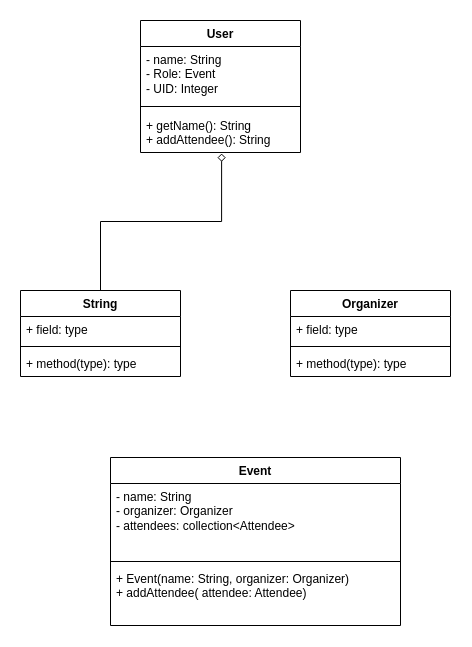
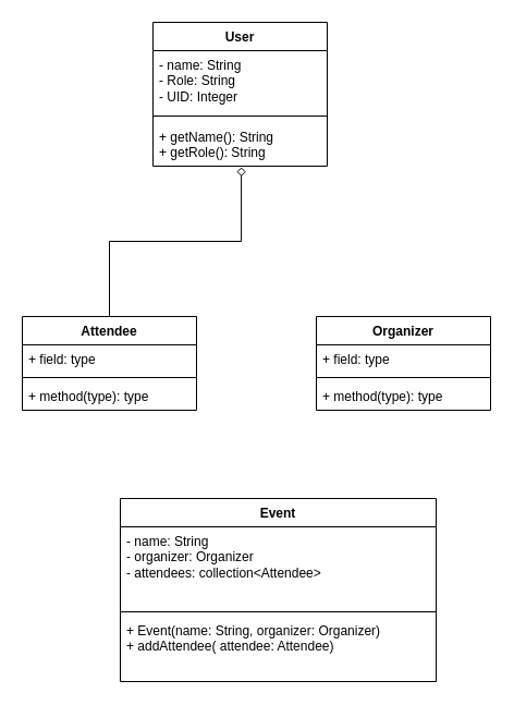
- <mxCell id="3" value="- name: String&lt;br&gt;- Role: Event&lt;br&gt;- UID: Integer" style="text;strokeColor=none;fillColor=none;align=left;verticalAlign=top;spacingLeft=4;spacingRight=4;overflow=hidden;rotatable=0;points=[[0,0.5],[1,0.5]];portConstraint=eastwest;whiteSpace=wrap;html=1;" parent="2" vertex="1"><mxGeometry y="26" width="160" height="54" as="geometry" /></mxCell>
+ <mxCell id="3" value="- name: String&lt;br&gt;- Role: String&lt;br&gt;- UID: Integer" style="text;strokeColor=none;fillColor=none;align=left;verticalAlign=top;spacingLeft=4;spacingRight=4;overflow=hidden;rotatable=0;points=[[0,0.5],[1,0.5]];portConstraint=eastwest;whiteSpace=wrap;html=1;" parent="2" vertex="1"><mxGeometry y="26" width="160" height="54" as="geometry" /></mxCell>
- <mxCell id="5" value="+ getName(): String&lt;br&gt;+ addAttendee(): String" style="text;strokeColor=none;fillColor=none;align=left;verticalAlign=top;spacingLeft=4;spacingRight=4;overflow=hidden;rotatable=0;points=[[0,0.5],[1,0.5]];portConstraint=eastwest;whiteSpace=wrap;html=1;" parent="2" vertex="1"><mxGeometry y="92" width="160" height="40" as="geometry" /></mxCell>
+ <mxCell id="5" value="+ getName(): String&lt;br&gt;+ getRole(): String" style="text;strokeColor=none;fillColor=none;align=left;verticalAlign=top;spacingLeft=4;spacingRight=4;overflow=hidden;rotatable=0;points=[[0,0.5],[1,0.5]];portConstraint=eastwest;whiteSpace=wrap;html=1;" parent="2" vertex="1"><mxGeometry y="92" width="160" height="40" as="geometry" /></mxCell>
- <mxCell id="10" value="String" style="swimlane;fontStyle=1;align=center;verticalAlign=top;childLayout=stackLayout;horizontal=1;startSize=26;horizontalStack=0;resizeParent=1;resizeParentMax=0;resizeLast=0;collapsible=1;marginBottom=0;whiteSpace=wrap;html=1;" parent="1" vertex="1"><mxGeometry x="20" y="290" width="160" height="86" as="geometry" /></mxCell>
+ <mxCell id="10" value="Attendee" style="swimlane;fontStyle=1;align=center;verticalAlign=top;childLayout=stackLayout;horizontal=1;startSize=26;horizontalStack=0;resizeParent=1;resizeParentMax=0;resizeLast=0;collapsible=1;marginBottom=0;whiteSpace=wrap;html=1;" parent="1" vertex="1"><mxGeometry x="20" y="290" width="160" height="86" as="geometry" /></mxCell>
